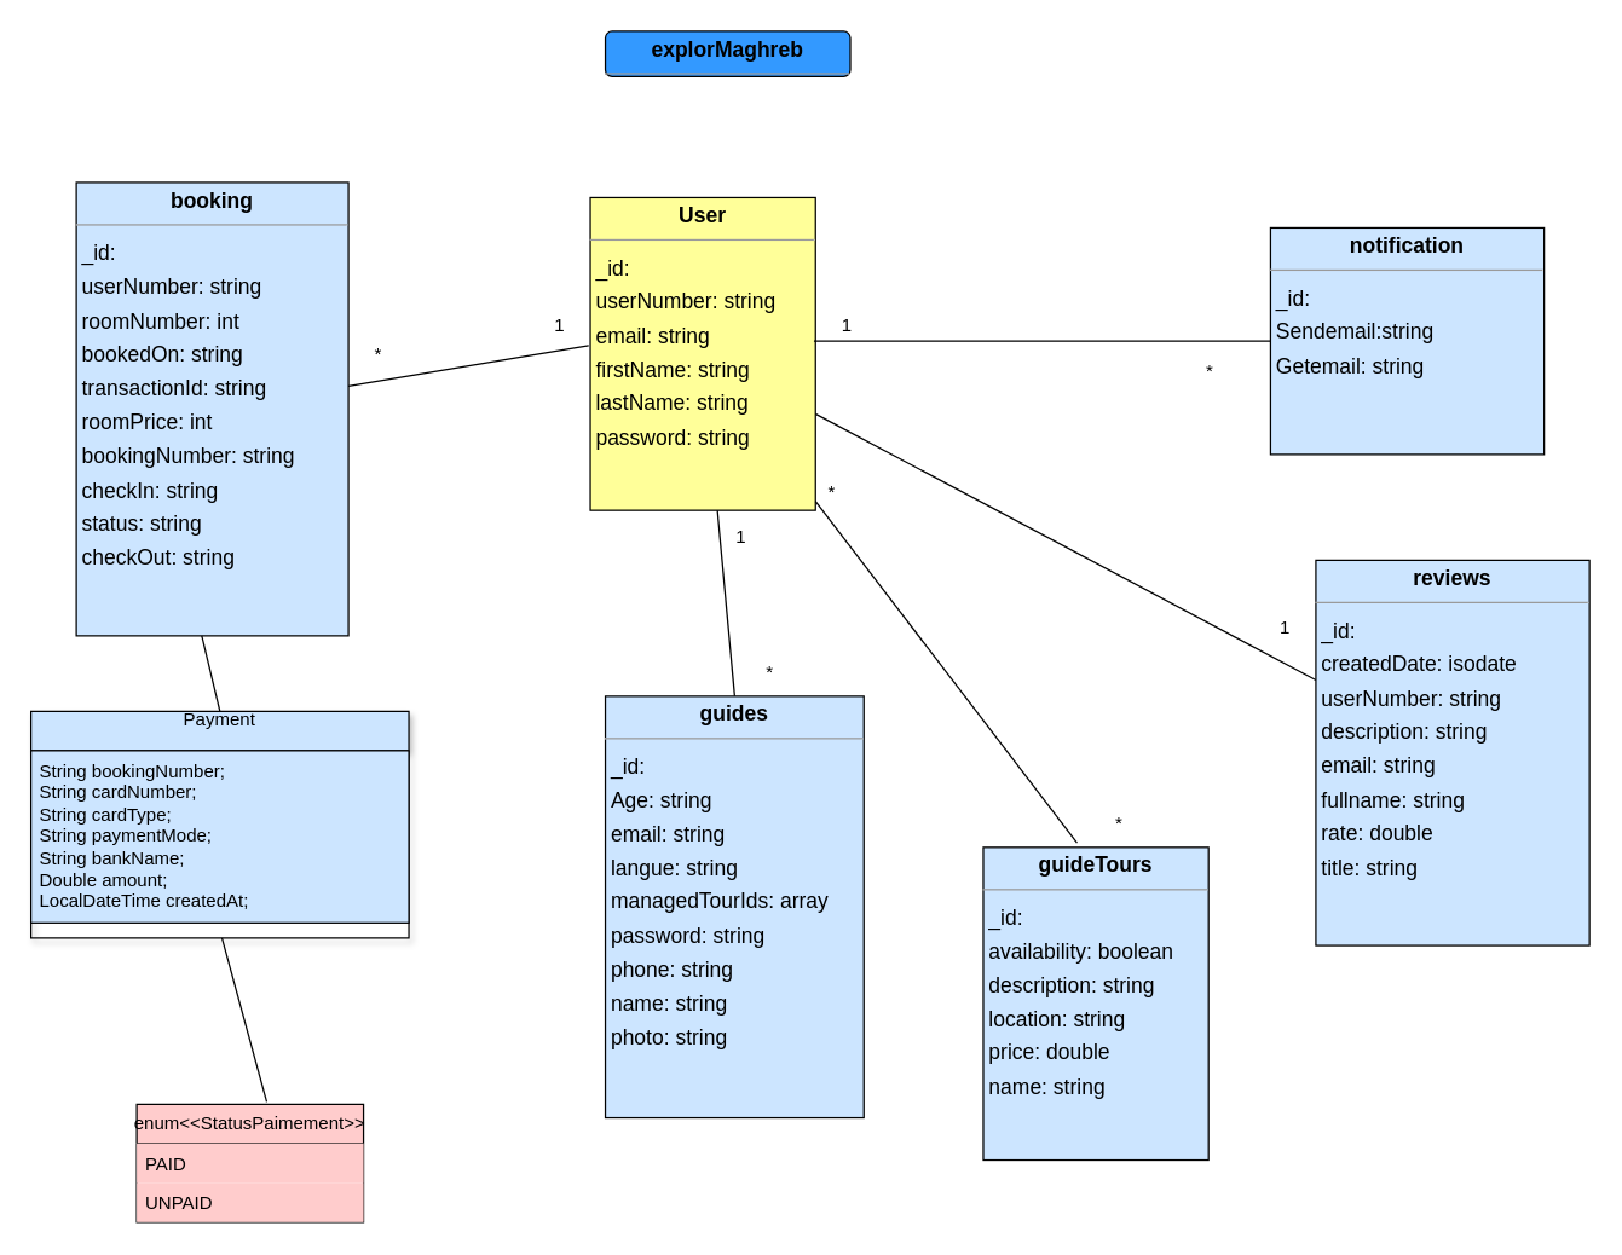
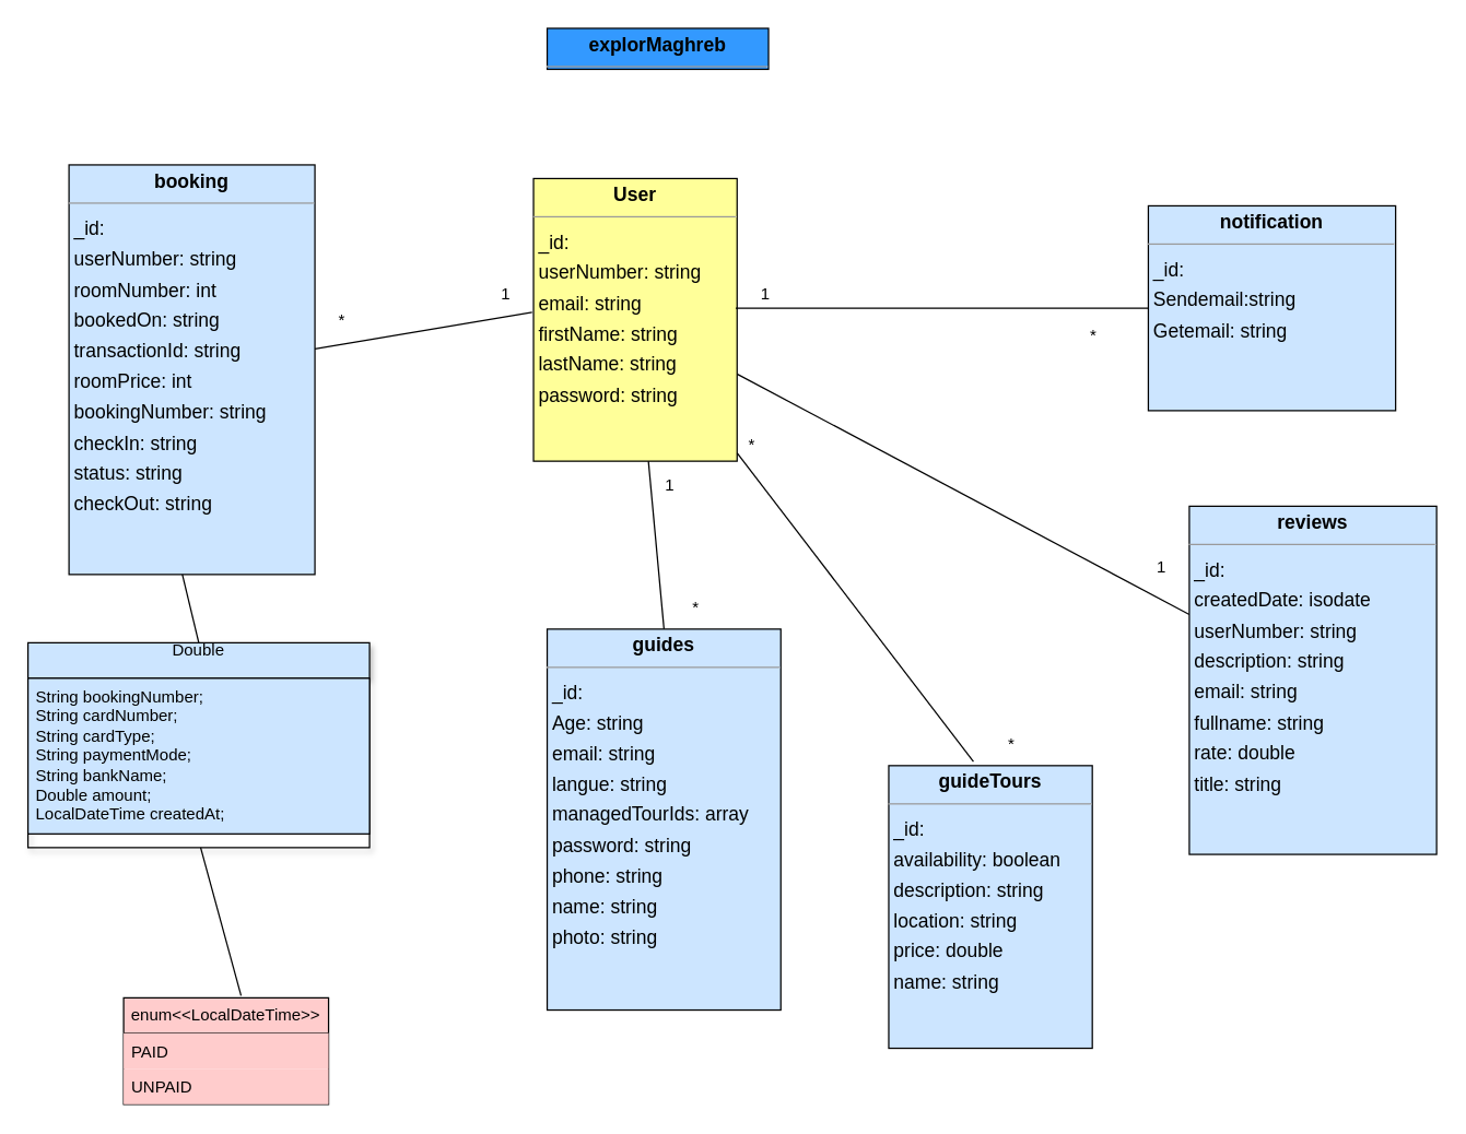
- <mxCell id="7" value="&lt;p style=&quot;margin:0px;margin-top:4px;text-align:center;&quot;&gt;&lt;b&gt;explorMaghreb&lt;/b&gt;&lt;/p&gt;&lt;hr size=&quot;1&quot;/&gt;" style="verticalAlign=top;align=left;overflow=fill;fontSize=14;fontFamily=Helvetica;html=1;shadow=0;comic=0;labelBackgroundColor=none;strokeWidth=1;fillColor=#3399FF;rounded=1;" parent="1" vertex="1"><mxGeometry x="400" y="20" width="162" height="30" as="geometry" /></mxCell>
+ <mxCell id="7" value="&lt;p style=&quot;margin:0px;margin-top:4px;text-align:center;&quot;&gt;&lt;b&gt;explorMaghreb&lt;/b&gt;&lt;/p&gt;&lt;hr size=&quot;1&quot;/&gt;" style="verticalAlign=top;align=left;overflow=fill;fontSize=14;fontFamily=Helvetica;html=1;rounded=0;shadow=0;comic=0;labelBackgroundColor=none;strokeWidth=1;fillColor=#3399FF;" parent="1" vertex="1"><mxGeometry x="400" y="20" width="162" height="30" as="geometry" /></mxCell>
- <mxCell id="11" value="Payment&lt;div&gt;&amp;nbsp;&lt;/div&gt;" style="swimlane;fontStyle=0;childLayout=stackLayout;horizontal=1;startSize=26;fillColor=#CCE5FF;horizontalStack=0;resizeParent=1;resizeParentMax=0;resizeLast=0;collapsible=1;marginBottom=0;whiteSpace=wrap;html=1;shadow=1;" vertex="1" parent="1"><mxGeometry x="20" y="470" width="250" height="150" as="geometry" /></mxCell>
+ <mxCell id="11" value="Double&lt;div&gt;&amp;nbsp;&lt;/div&gt;" style="swimlane;fontStyle=0;childLayout=stackLayout;horizontal=1;startSize=26;fillColor=#CCE5FF;horizontalStack=0;resizeParent=1;resizeParentMax=0;resizeLast=0;collapsible=1;marginBottom=0;whiteSpace=wrap;html=1;shadow=1;" vertex="1" parent="1"><mxGeometry x="20" y="470" width="250" height="150" as="geometry" /></mxCell>
- <mxCell id="17" value="enum&amp;lt;&amp;lt;StatusPaimement&amp;gt;&amp;gt;" style="swimlane;fontStyle=0;childLayout=stackLayout;horizontal=1;startSize=26;fillColor=#FFCCCC;horizontalStack=0;resizeParent=1;resizeParentMax=0;resizeLast=0;collapsible=1;marginBottom=0;whiteSpace=wrap;html=1;" vertex="1" parent="1"><mxGeometry x="90" y="730" width="150" height="78" as="geometry" /></mxCell>
+ <mxCell id="17" value="enum&amp;lt;&amp;lt;LocalDateTime&amp;gt;&amp;gt;" style="swimlane;fontStyle=0;childLayout=stackLayout;horizontal=1;startSize=26;fillColor=#FFCCCC;horizontalStack=0;resizeParent=1;resizeParentMax=0;resizeLast=0;collapsible=1;marginBottom=0;whiteSpace=wrap;html=1;" vertex="1" parent="1"><mxGeometry x="90" y="730" width="150" height="78" as="geometry" /></mxCell>
